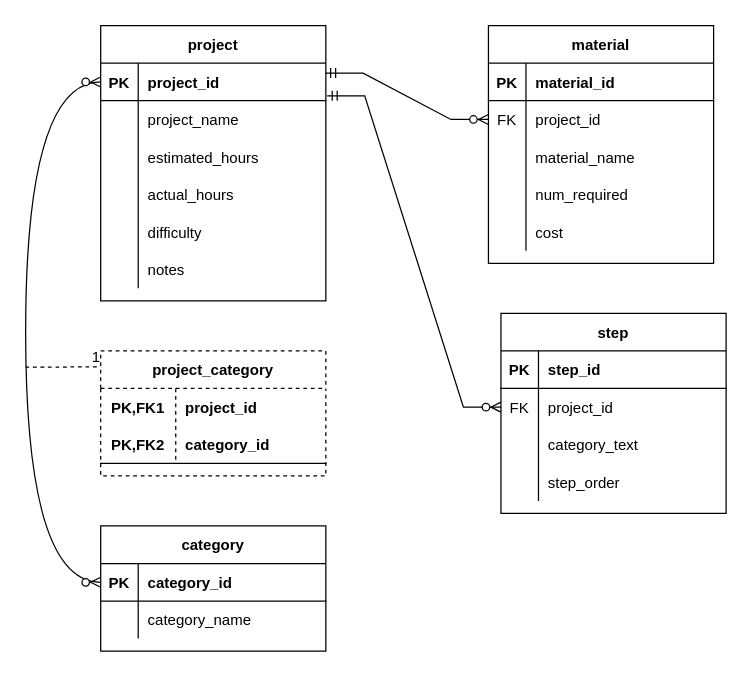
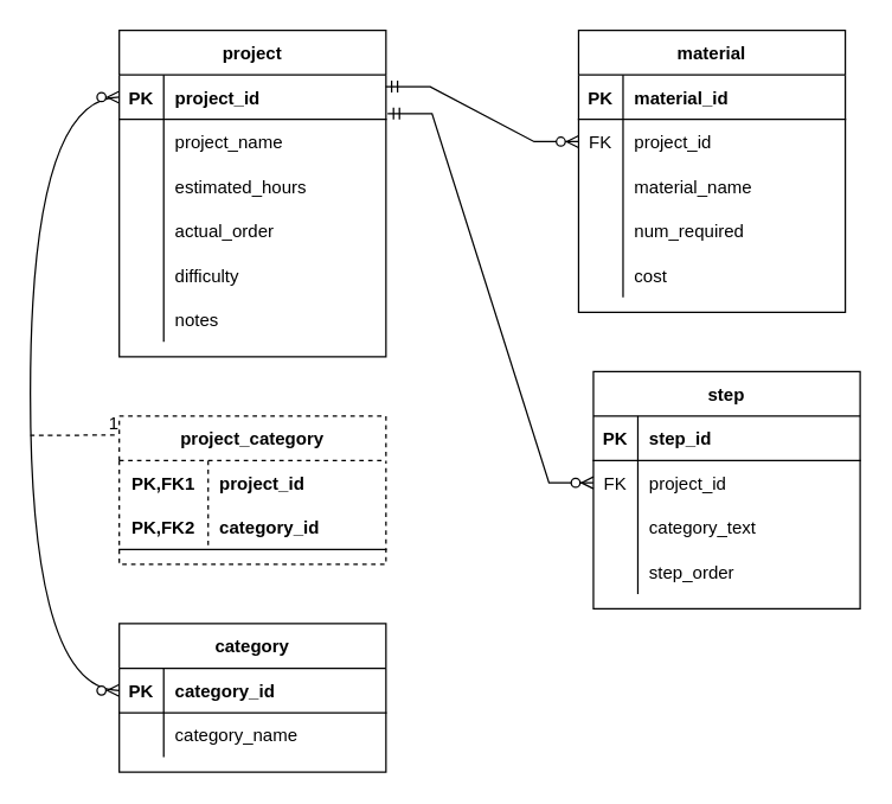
- <mxCell id="14" value="actual_hours" style="shape=partialRectangle;connectable=0;fillColor=none;top=0;left=0;bottom=0;right=0;align=left;spacingLeft=6;overflow=hidden;" vertex="1" parent="12"><mxGeometry x="30" width="150" height="30" as="geometry"><mxRectangle width="150" height="30" as="alternateBounds" /></mxGeometry></mxCell>
+ <mxCell id="14" value="actual_order" style="shape=partialRectangle;connectable=0;fillColor=none;top=0;left=0;bottom=0;right=0;align=left;spacingLeft=6;overflow=hidden;" vertex="1" parent="12"><mxGeometry x="30" width="150" height="30" as="geometry"><mxRectangle width="150" height="30" as="alternateBounds" /></mxGeometry></mxCell>
